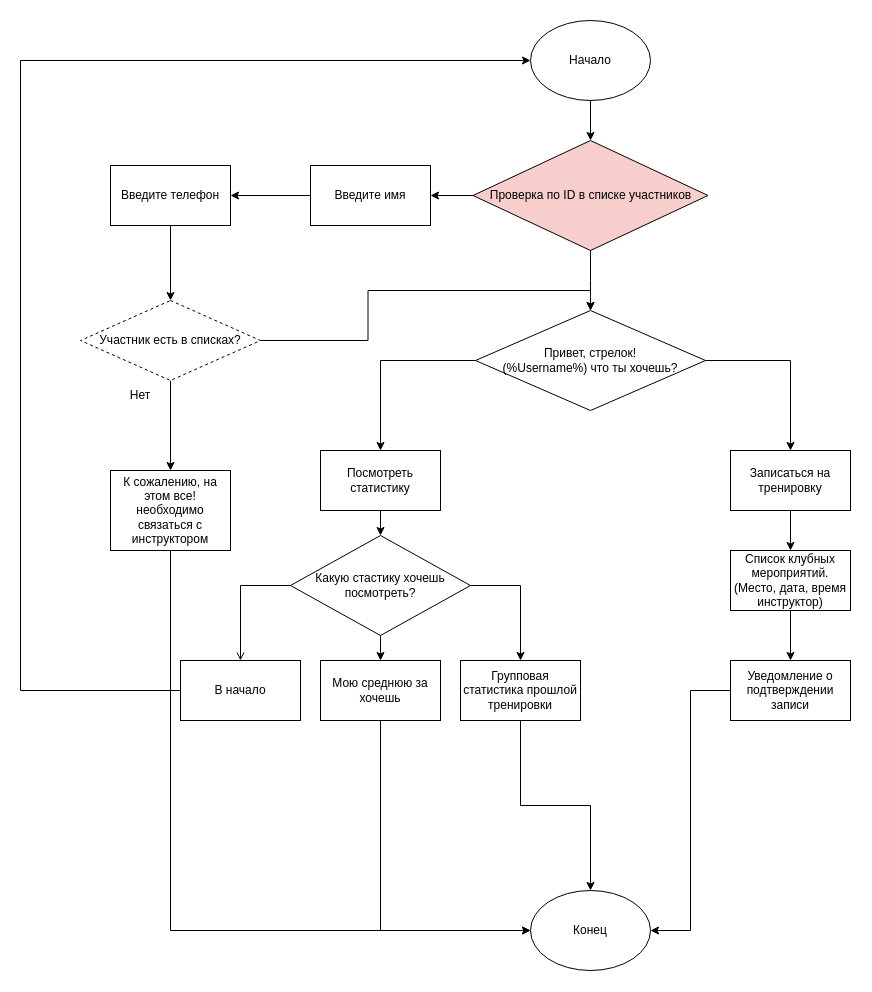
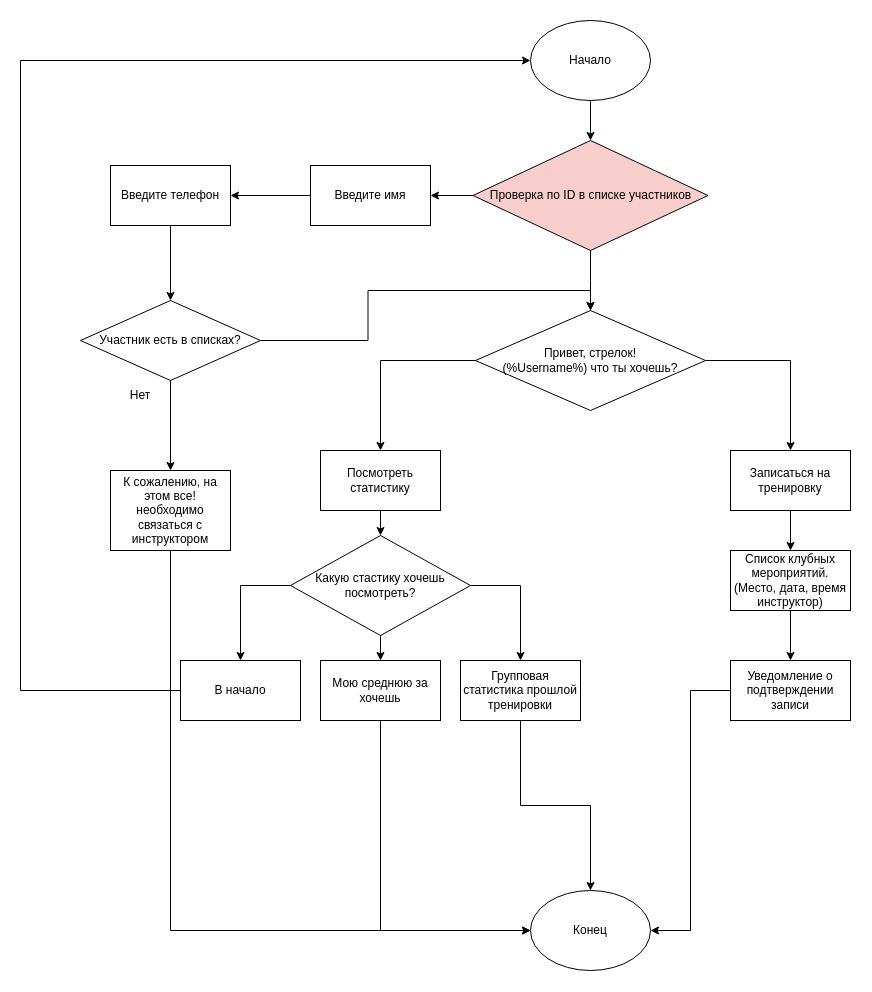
- <mxCell id="13" value="Участник есть в списках?" style="rhombus;whiteSpace=wrap;html=1;dashed=1;" vertex="1" parent="1"><mxGeometry x="80" y="300" width="180" height="80" as="geometry" /></mxCell>
+ <mxCell id="13" value="Участник есть в списках?" style="rhombus;whiteSpace=wrap;html=1;" vertex="1" parent="1"><mxGeometry x="80" y="300" width="180" height="80" as="geometry" /></mxCell>
- <mxCell id="25" style="edgeStyle=orthogonalEdgeStyle;rounded=0;orthogonalLoop=1;jettySize=auto;html=1;entryX=0.5;entryY=0;entryDx=0;entryDy=0;exitX=0;exitY=0.5;exitDx=0;exitDy=0;endArrow=open;" edge="1" parent="1" source="28" target="30"><mxGeometry relative="1" as="geometry" /></mxCell>
+ <mxCell id="25" style="edgeStyle=orthogonalEdgeStyle;rounded=0;orthogonalLoop=1;jettySize=auto;html=1;entryX=0.5;entryY=0;entryDx=0;entryDy=0;exitX=0;exitY=0.5;exitDx=0;exitDy=0;" edge="1" parent="1" source="28" target="30"><mxGeometry relative="1" as="geometry" /></mxCell>
